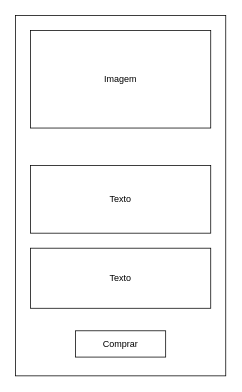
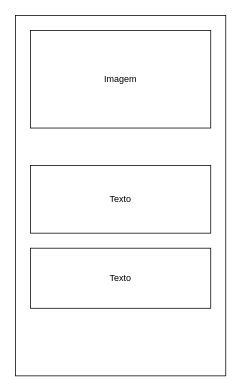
- <mxCell id="6" value="Comprar" style="rounded=0;whiteSpace=wrap;html=1;" vertex="1" parent="1"><mxGeometry x="100" y="440" width="120" height="35" as="geometry" /></mxCell>
